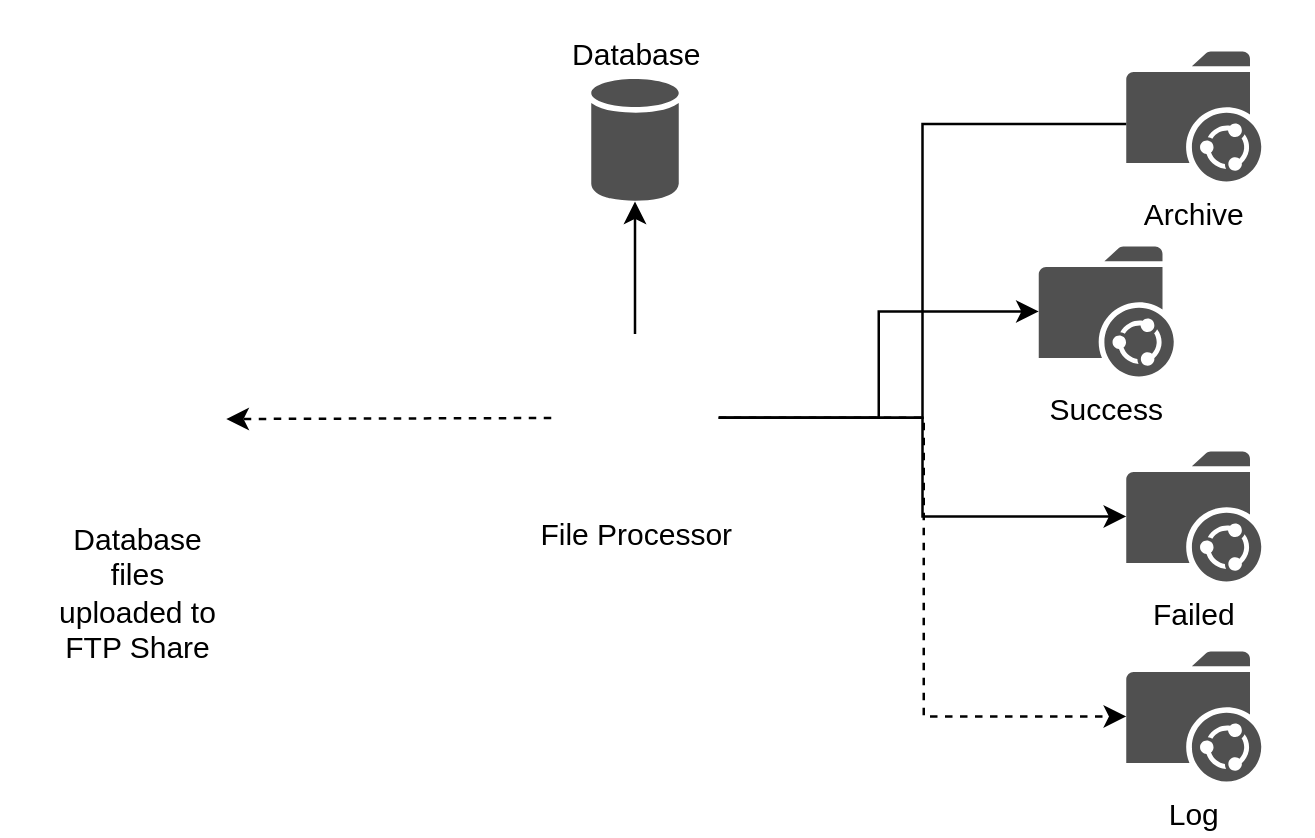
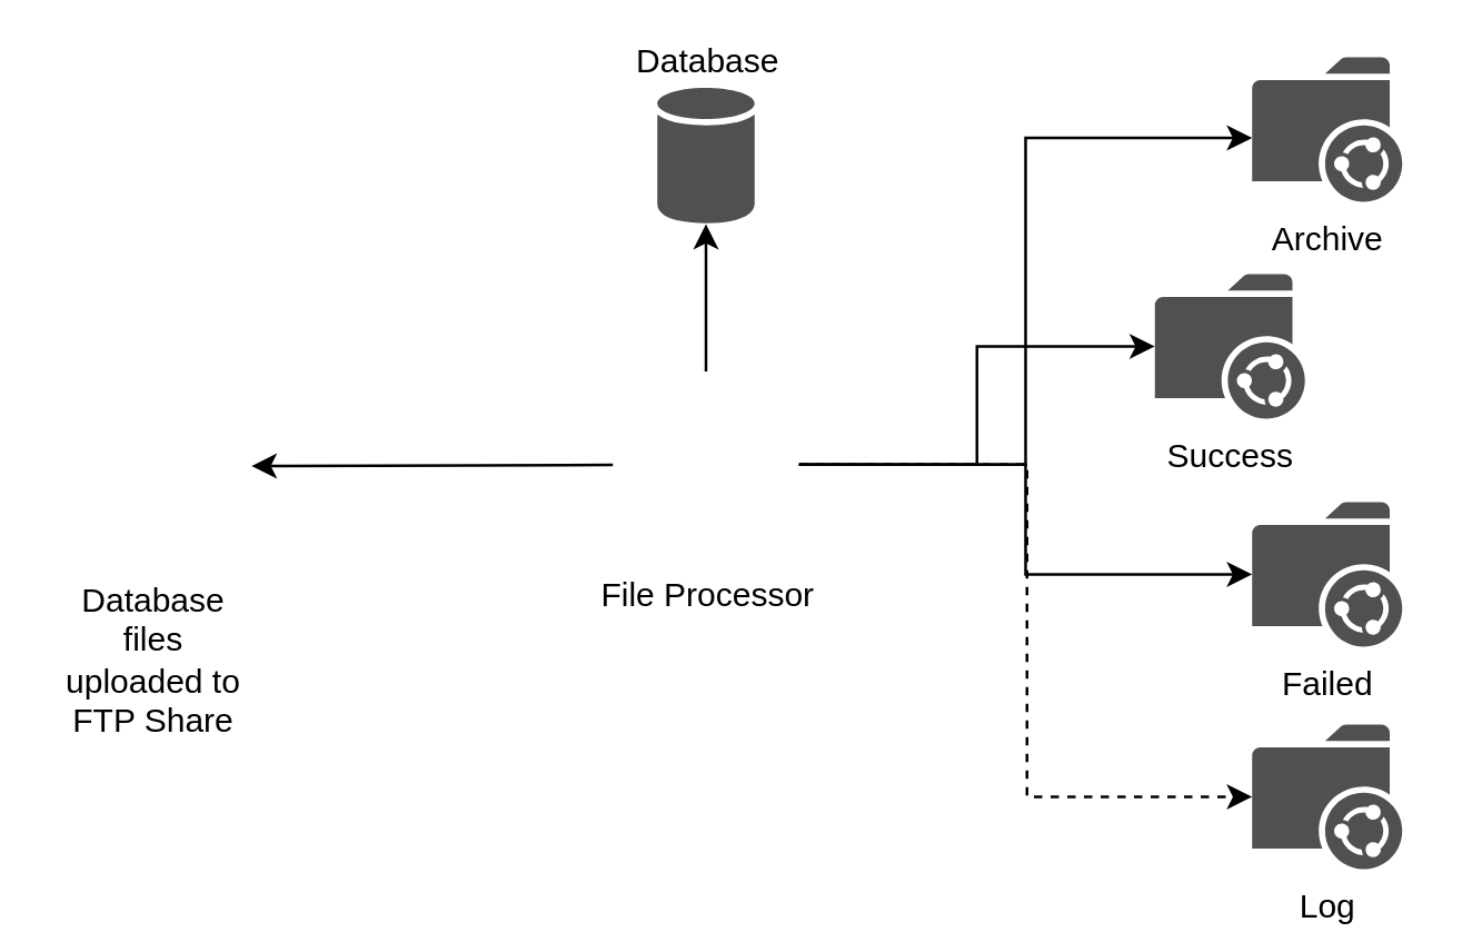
- <mxCell id="11" value="" style="endArrow=none;html=1;entryX=0;entryY=0.558;entryDx=0;entryDy=0;entryPerimeter=0;exitX=1;exitY=0.5;exitDx=0;exitDy=0;rounded=0;edgeStyle=orthogonalEdgeStyle;" edge="1" parent="1" source="3" target="4"><mxGeometry width="50" height="50" relative="1" as="geometry"><mxPoint x="330" y="110" as="sourcePoint" /><mxPoint x="380" y="60" as="targetPoint" /></mxGeometry></mxCell>
+ <mxCell id="11" value="" style="endArrow=classic;html=1;entryX=0;entryY=0.558;entryDx=0;entryDy=0;entryPerimeter=0;exitX=1;exitY=0.5;exitDx=0;exitDy=0;rounded=0;edgeStyle=orthogonalEdgeStyle;" edge="1" parent="1" source="3" target="4"><mxGeometry width="50" height="50" relative="1" as="geometry"><mxPoint x="330" y="110" as="sourcePoint" /><mxPoint x="380" y="60" as="targetPoint" /></mxGeometry></mxCell>
- <mxCell id="10" value="" style="endArrow=classic;html=1;entryX=1;entryY=0.5;entryDx=0;entryDy=0;dashed=1;" edge="1" parent="1" source="3" target="5"><mxGeometry width="50" height="50" relative="1" as="geometry"><mxPoint x="110" y="330" as="sourcePoint" /><mxPoint x="160" y="280" as="targetPoint" /></mxGeometry></mxCell>
+ <mxCell id="10" value="" style="endArrow=classic;html=1;entryX=1;entryY=0.5;entryDx=0;entryDy=0;" edge="1" parent="1" source="3" target="5"><mxGeometry width="50" height="50" relative="1" as="geometry"><mxPoint x="110" y="330" as="sourcePoint" /><mxPoint x="160" y="280" as="targetPoint" /></mxGeometry></mxCell>
